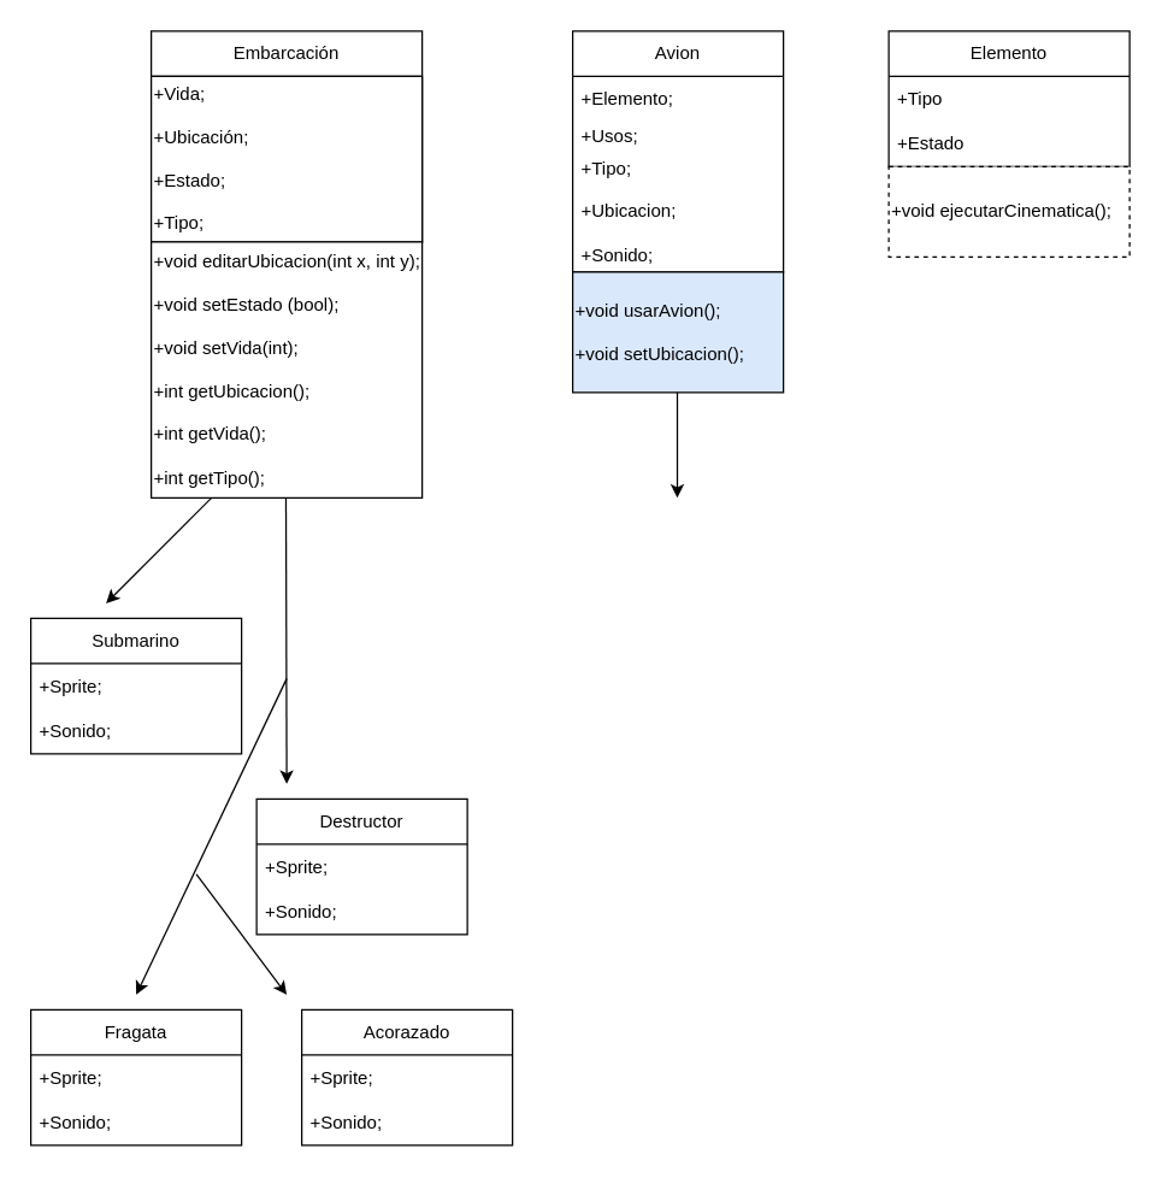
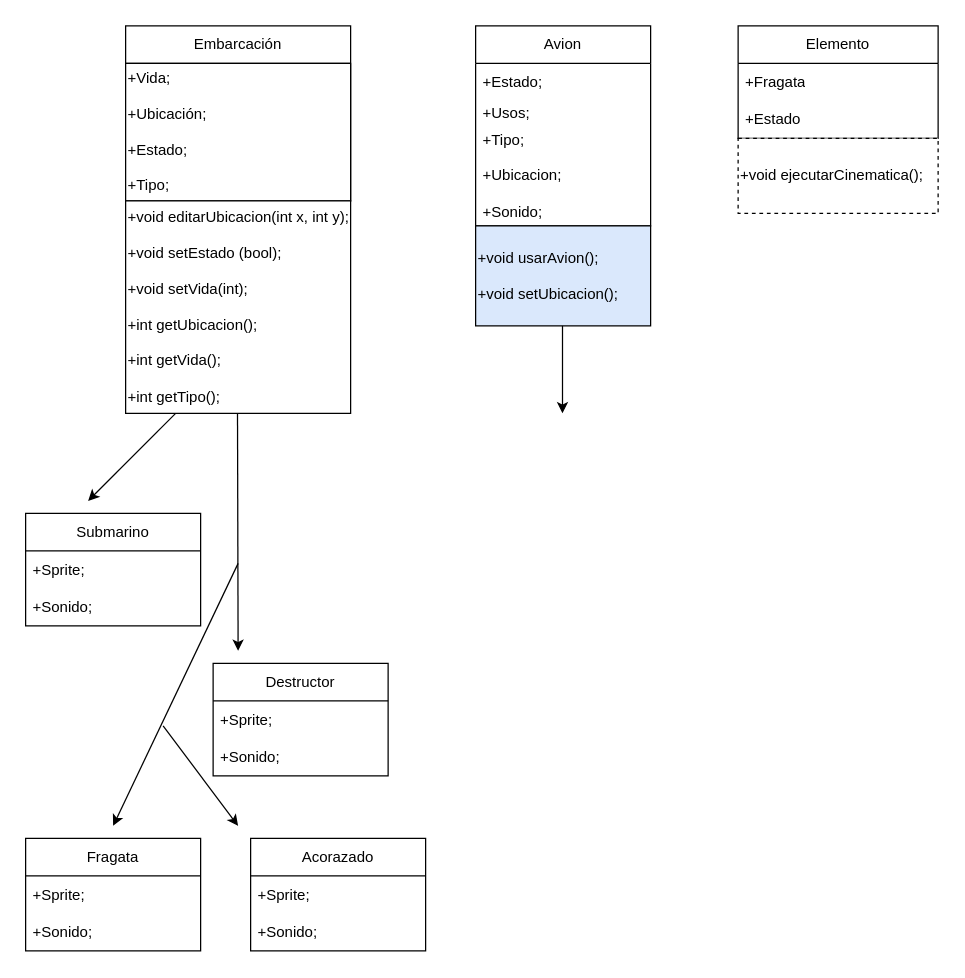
- <mxCell id="5" value="+Elemento;" style="text;strokeColor=none;fillColor=none;align=left;verticalAlign=middle;spacingLeft=4;spacingRight=4;overflow=hidden;points=[[0,0.5],[1,0.5]];portConstraint=eastwest;rotatable=0;whiteSpace=wrap;html=1;" vertex="1" parent="4"><mxGeometry y="30" width="140" height="30" as="geometry" /></mxCell>
+ <mxCell id="5" value="+Estado;" style="text;strokeColor=none;fillColor=none;align=left;verticalAlign=middle;spacingLeft=4;spacingRight=4;overflow=hidden;points=[[0,0.5],[1,0.5]];portConstraint=eastwest;rotatable=0;whiteSpace=wrap;html=1;" vertex="1" parent="4"><mxGeometry y="30" width="140" height="30" as="geometry" /></mxCell>
- <mxCell id="11" value="+Tipo" style="text;strokeColor=none;fillColor=none;align=left;verticalAlign=middle;spacingLeft=4;spacingRight=4;overflow=hidden;points=[[0,0.5],[1,0.5]];portConstraint=eastwest;rotatable=0;whiteSpace=wrap;html=1;" vertex="1" parent="10"><mxGeometry y="30" width="160" height="30" as="geometry" /></mxCell>
+ <mxCell id="11" value="+Fragata" style="text;strokeColor=none;fillColor=none;align=left;verticalAlign=middle;spacingLeft=4;spacingRight=4;overflow=hidden;points=[[0,0.5],[1,0.5]];portConstraint=eastwest;rotatable=0;whiteSpace=wrap;html=1;" vertex="1" parent="10"><mxGeometry y="30" width="160" height="30" as="geometry" /></mxCell>
